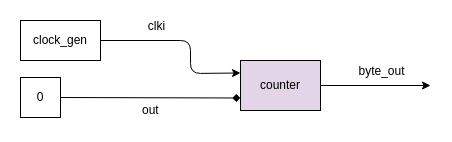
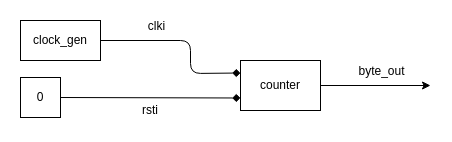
- <mxCell id="3" value="" style="endArrow=classic;html=1;exitX=1;exitY=0.5;exitDx=0;exitDy=0;entryX=0;entryY=0.25;entryDx=0;entryDy=0;" edge="1" parent="1" source="9" target="2"><mxGeometry width="50" height="50" relative="1" as="geometry"><mxPoint x="120" y="35" as="sourcePoint" /><mxPoint x="190" y="20" as="targetPoint" /><Array as="points"><mxPoint x="190" y="40" /><mxPoint x="190" y="73" /></Array></mxGeometry></mxCell>
+ <mxCell id="3" value="" style="endArrow=diamond;html=1;exitX=1;exitY=0.5;exitDx=0;exitDy=0;entryX=0;entryY=0.25;entryDx=0;entryDy=0;" edge="1" parent="1" source="9" target="2"><mxGeometry width="50" height="50" relative="1" as="geometry"><mxPoint x="120" y="35" as="sourcePoint" /><mxPoint x="190" y="20" as="targetPoint" /><Array as="points"><mxPoint x="190" y="40" /><mxPoint x="190" y="73" /></Array></mxGeometry></mxCell>
- <mxCell id="2" value="counter" style="rounded=0;whiteSpace=wrap;html=1;fillColor=#e1d5e7;" vertex="1" parent="1"><mxGeometry x="240" y="60" width="80" height="50" as="geometry" /></mxCell>
+ <mxCell id="2" value="counter" style="rounded=0;whiteSpace=wrap;html=1;" vertex="1" parent="1"><mxGeometry x="240" y="60" width="80" height="50" as="geometry" /></mxCell>
- <mxCell id="8" value="out" style="text;html=1;resizable=0;points=[];autosize=1;align=left;verticalAlign=top;spacingTop=-4;" vertex="1" parent="1"><mxGeometry x="140" y="100" width="30" height="20" as="geometry" /></mxCell>
+ <mxCell id="8" value="rsti" style="text;html=1;resizable=0;points=[];autosize=1;align=left;verticalAlign=top;spacingTop=-4;" vertex="1" parent="1"><mxGeometry x="140" y="100" width="30" height="20" as="geometry" /></mxCell>
